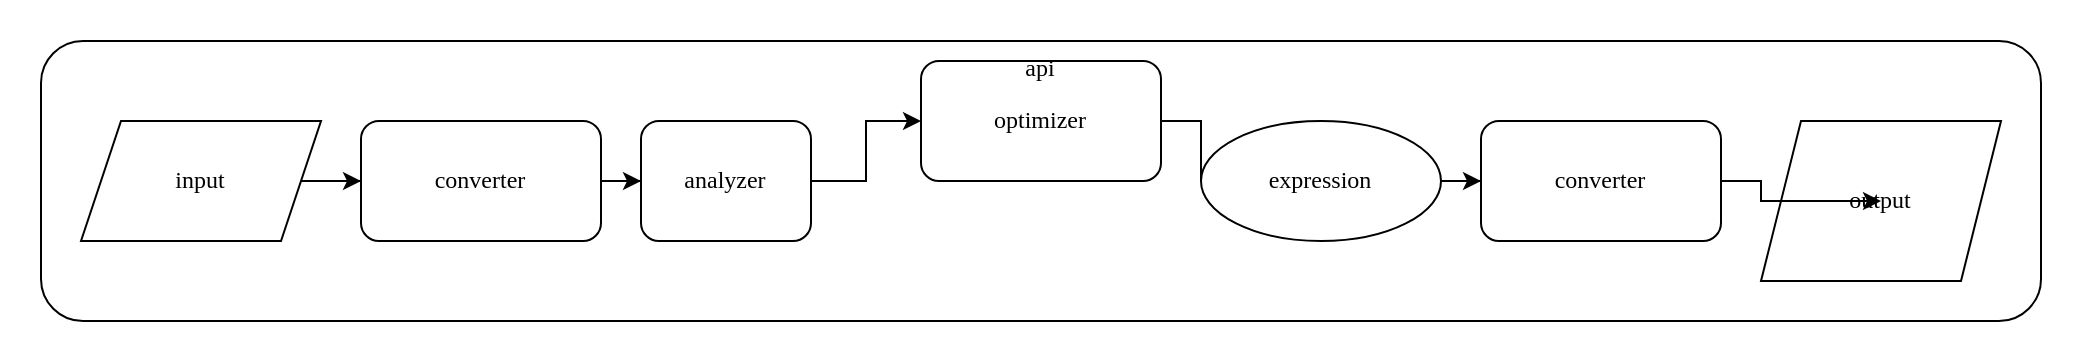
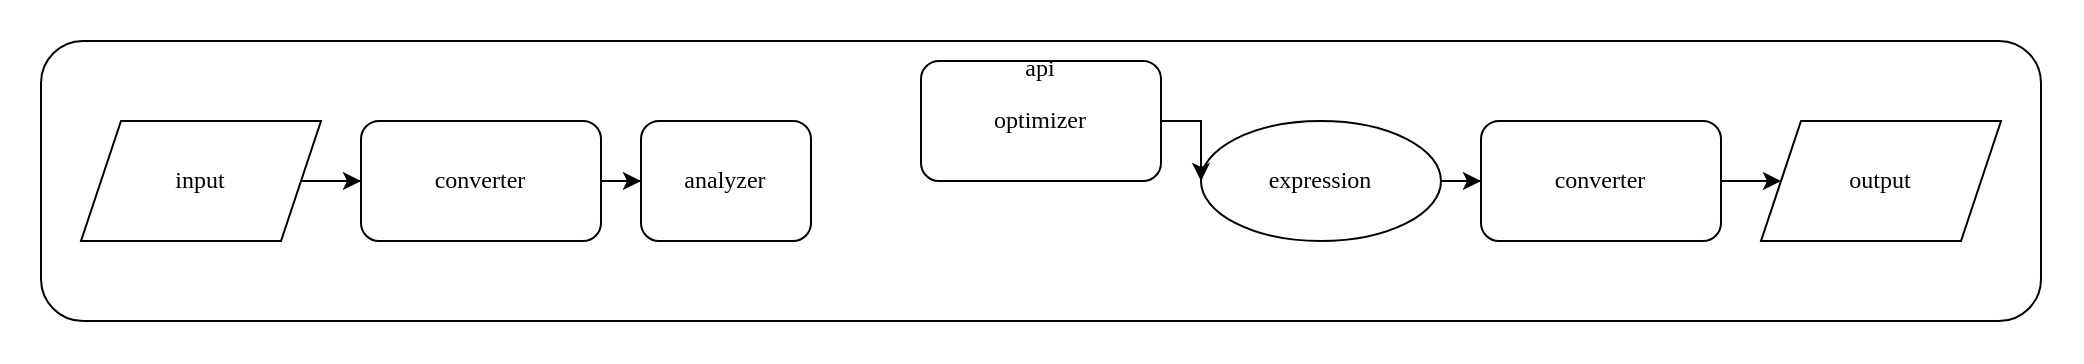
- <mxCell id="10" value="" style="edgeStyle=orthogonalEdgeStyle;rounded=0;orthogonalLoop=1;jettySize=auto;html=1;" edge="1" parent="1" source="11" target="9"><mxGeometry relative="1" as="geometry" /></mxCell>
- <mxCell id="8" value="" style="edgeStyle=orthogonalEdgeStyle;rounded=0;orthogonalLoop=1;jettySize=auto;html=1;fontFamily=Jetbrains Mono;endArrow=none;" parent="1" source="9" target="4" edge="1"><mxGeometry relative="1" as="geometry" /></mxCell>
+ <mxCell id="8" value="" style="edgeStyle=orthogonalEdgeStyle;rounded=0;orthogonalLoop=1;jettySize=auto;html=1;fontFamily=Jetbrains Mono;" parent="1" source="9" target="4" edge="1"><mxGeometry relative="1" as="geometry" /></mxCell>
- <mxCell id="5" value="&lt;div&gt;output&lt;/div&gt;" style="shape=parallelogram;perimeter=parallelogramPerimeter;whiteSpace=wrap;html=1;fixedSize=1;fontSize=12;fontColor=light-dark(#000000,#FFFFFF);fillOpacity=0;fontFamily=Jetbrains Mono;" parent="1" vertex="1"><mxGeometry x="880" y="60" width="120" height="80" as="geometry" /></mxCell>
+ <mxCell id="5" value="&lt;div&gt;output&lt;/div&gt;" style="shape=parallelogram;perimeter=parallelogramPerimeter;whiteSpace=wrap;html=1;fixedSize=1;fontSize=12;fontColor=light-dark(#000000,#FFFFFF);fillOpacity=0;fontFamily=Jetbrains Mono;" parent="1" vertex="1"><mxGeometry x="880" y="60" width="120" height="60" as="geometry" /></mxCell>
